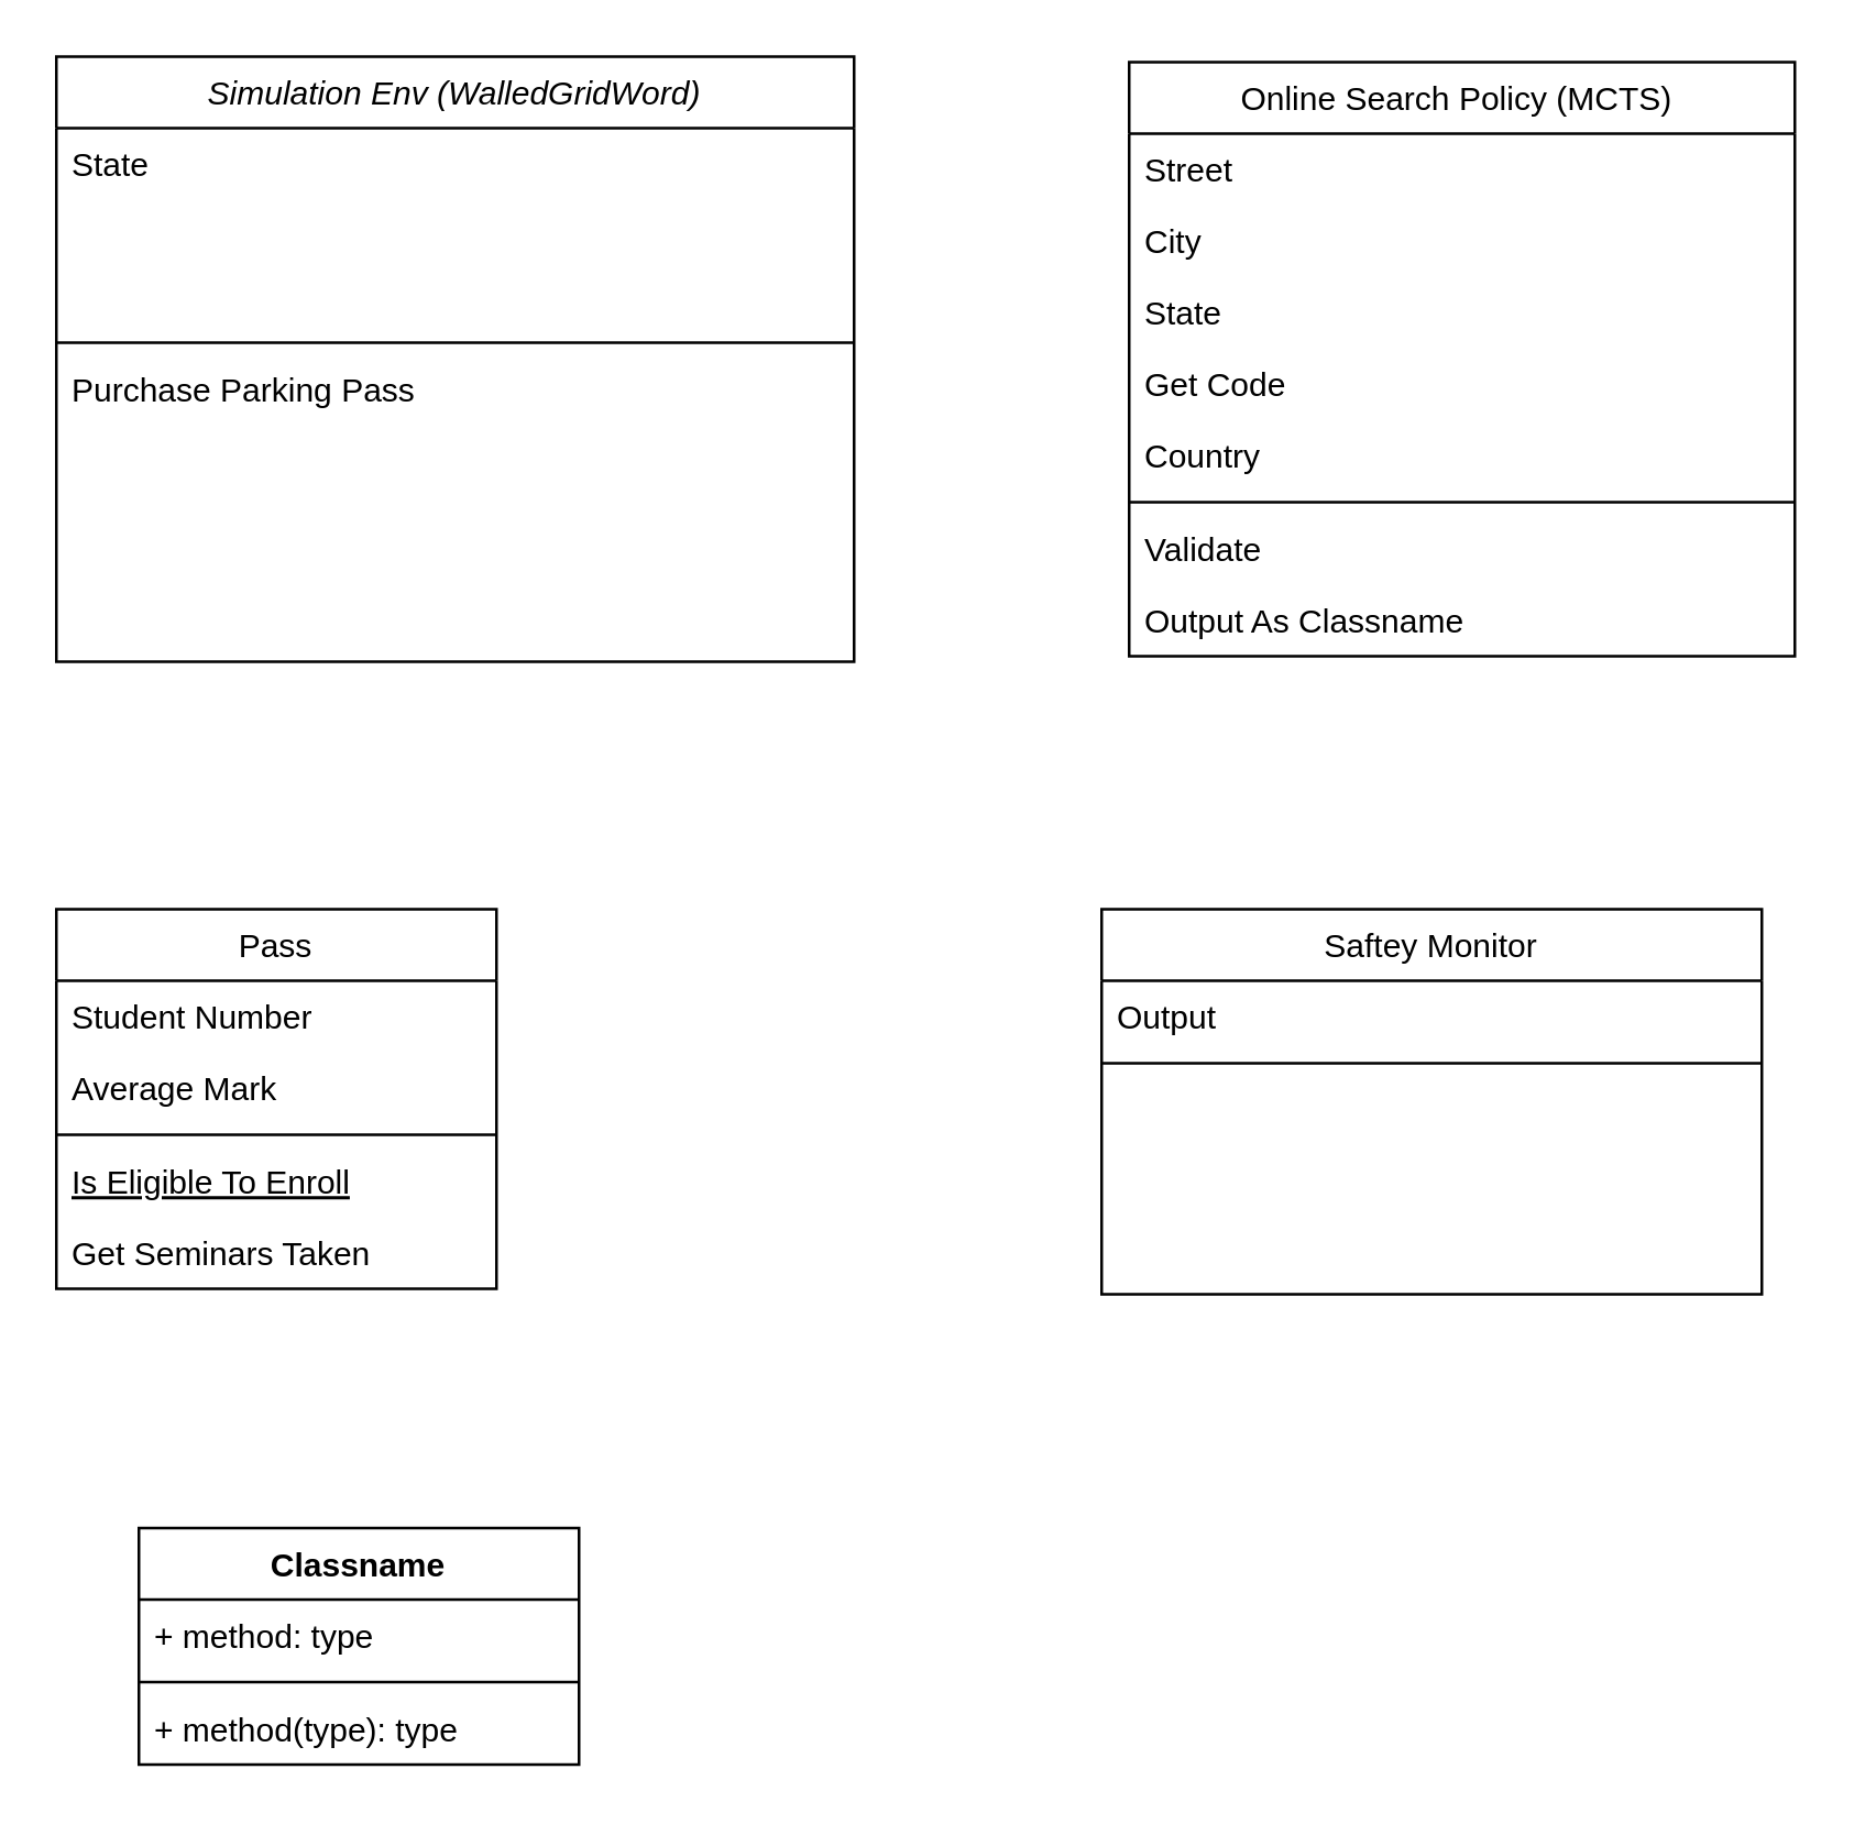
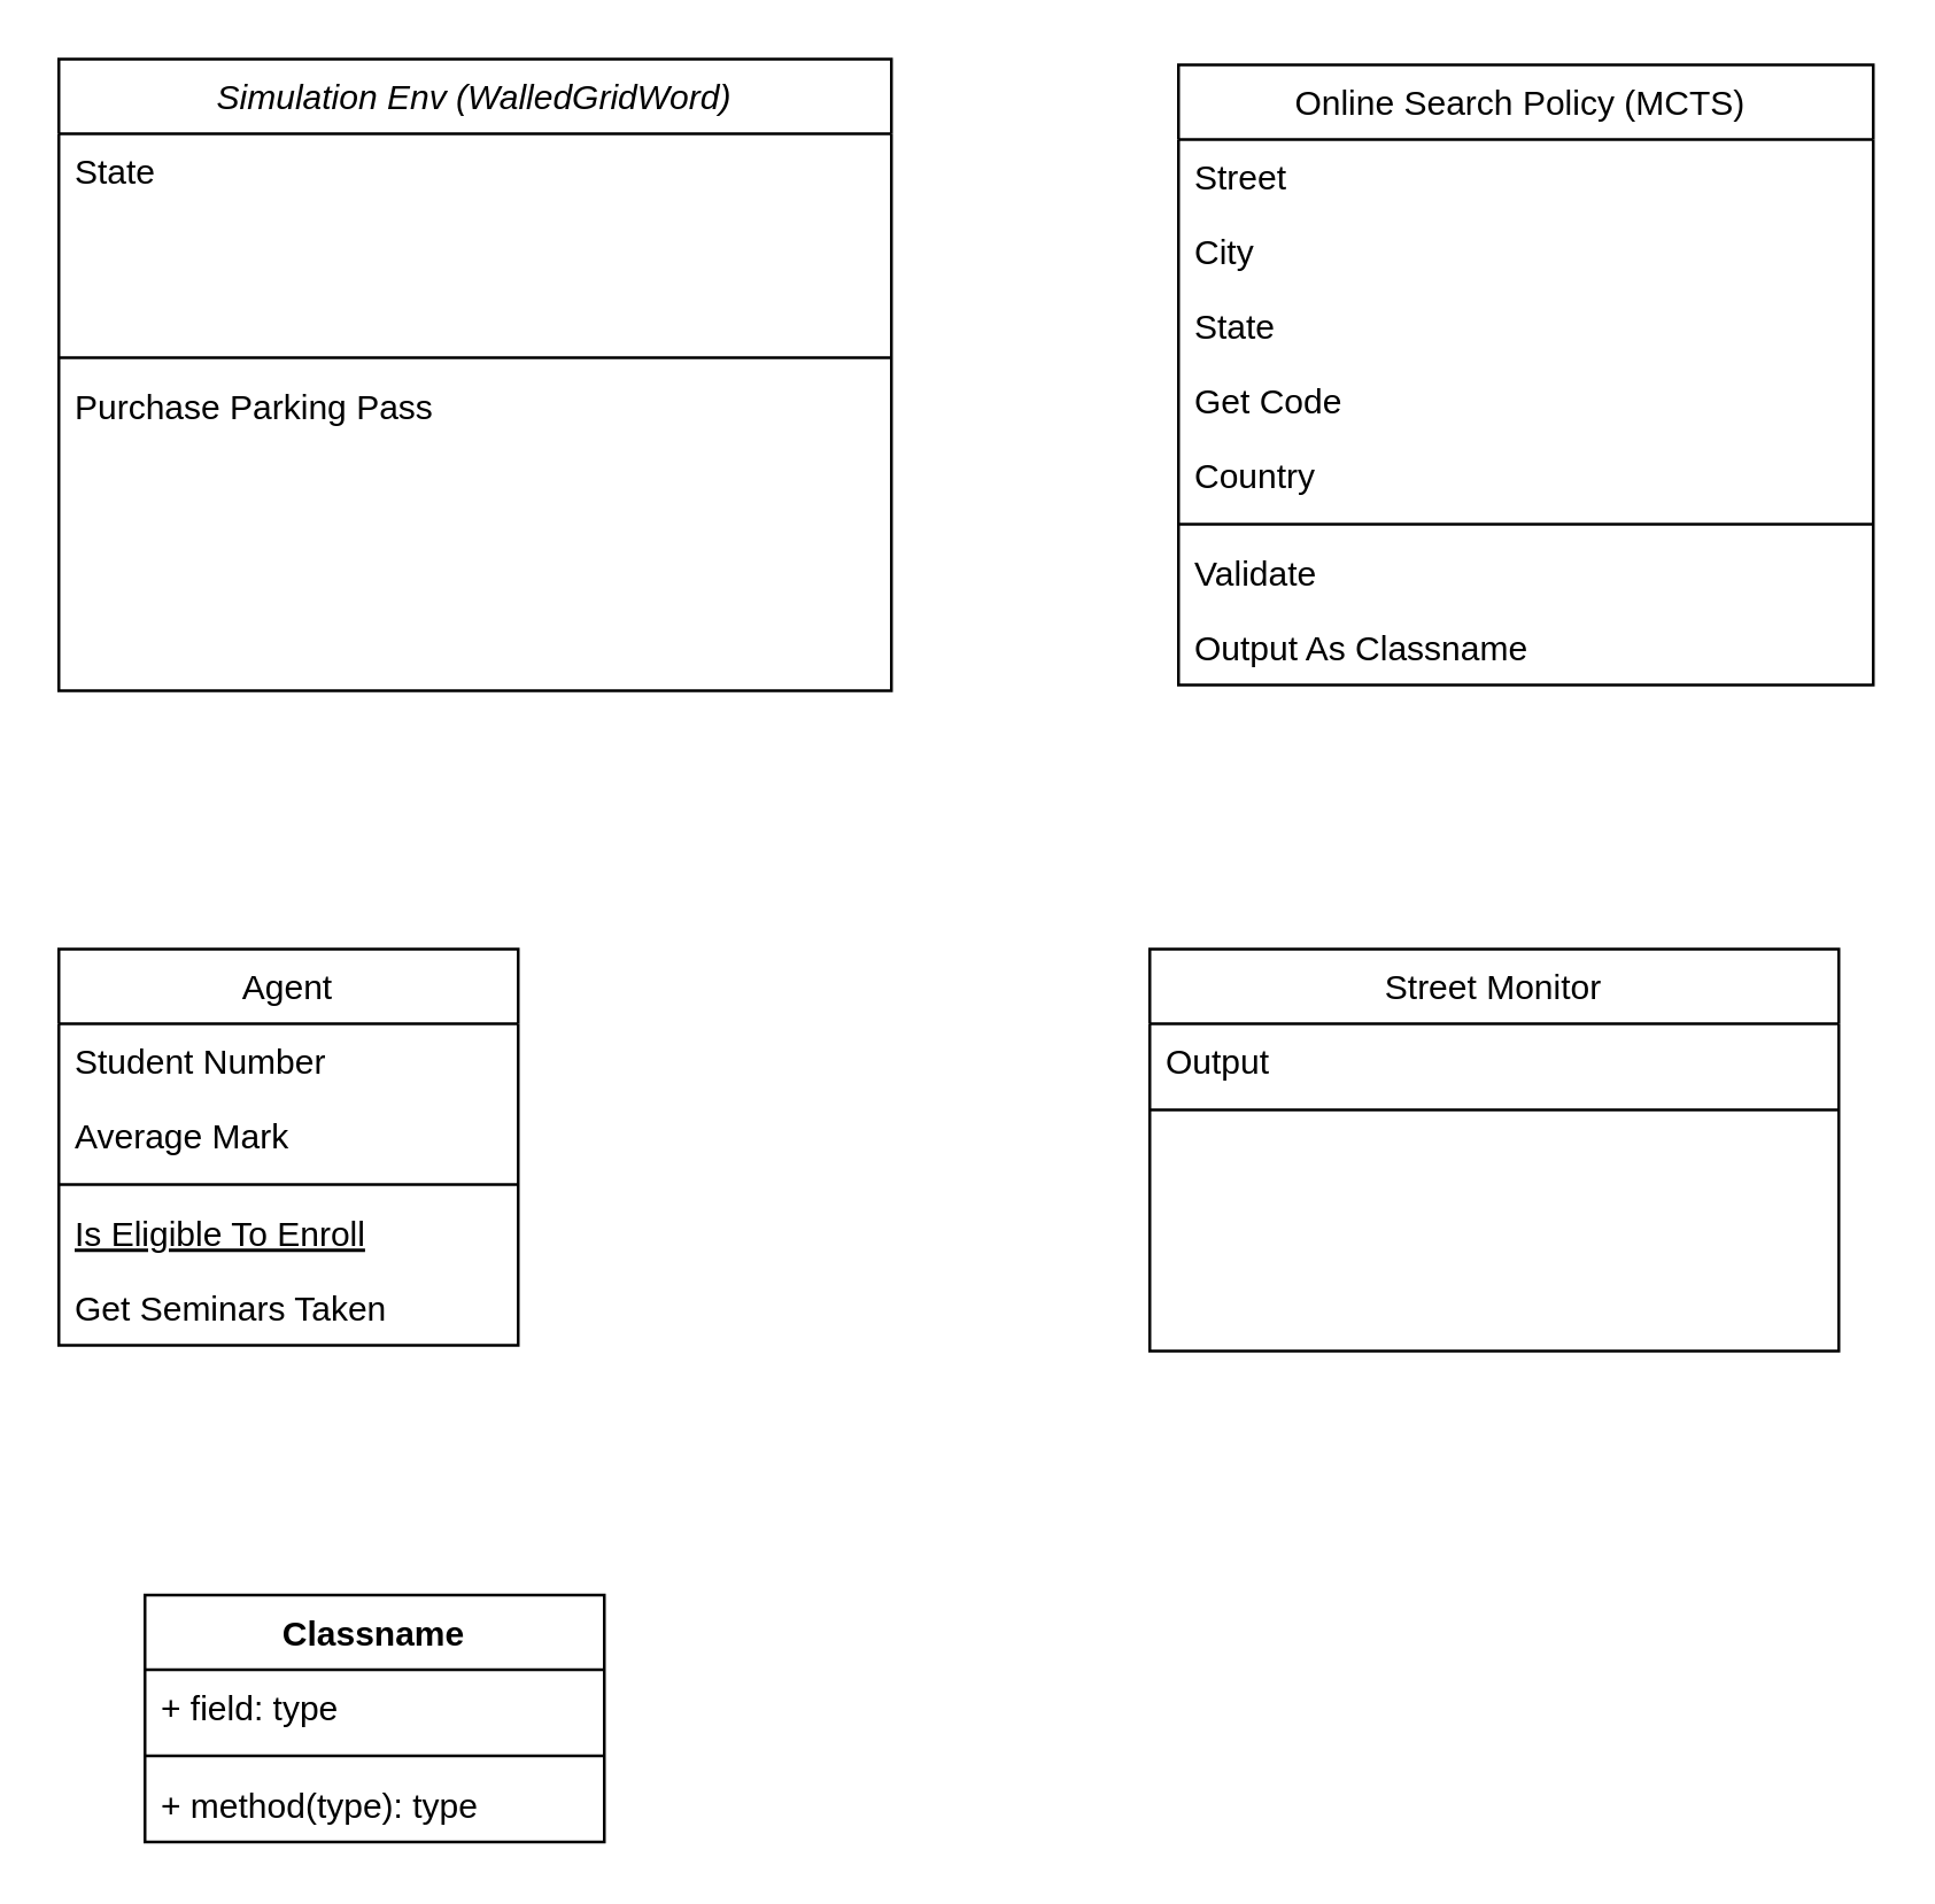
- <mxCell id="6" value="Pass" style="swimlane;fontStyle=0;align=center;verticalAlign=top;childLayout=stackLayout;horizontal=1;startSize=26;horizontalStack=0;resizeParent=1;resizeLast=0;collapsible=1;marginBottom=0;rounded=0;shadow=0;strokeWidth=1;" parent="1" vertex="1"><mxGeometry x="20" y="330" width="160" height="138" as="geometry"><mxRectangle x="130" y="380" width="160" height="26" as="alternateBounds" /></mxGeometry></mxCell>
+ <mxCell id="6" value="Agent" style="swimlane;fontStyle=0;align=center;verticalAlign=top;childLayout=stackLayout;horizontal=1;startSize=26;horizontalStack=0;resizeParent=1;resizeLast=0;collapsible=1;marginBottom=0;rounded=0;shadow=0;strokeWidth=1;" parent="1" vertex="1"><mxGeometry x="20" y="330" width="160" height="138" as="geometry"><mxRectangle x="130" y="380" width="160" height="26" as="alternateBounds" /></mxGeometry></mxCell>
- <mxCell id="12" value="Saftey Monitor" style="swimlane;fontStyle=0;align=center;verticalAlign=top;childLayout=stackLayout;horizontal=1;startSize=26;horizontalStack=0;resizeParent=1;resizeLast=0;collapsible=1;marginBottom=0;rounded=0;shadow=0;strokeWidth=1;" parent="1" vertex="1"><mxGeometry x="400" y="330" width="240" height="140" as="geometry"><mxRectangle x="340" y="380" width="170" height="26" as="alternateBounds" /></mxGeometry></mxCell>
+ <mxCell id="12" value="Street Monitor" style="swimlane;fontStyle=0;align=center;verticalAlign=top;childLayout=stackLayout;horizontal=1;startSize=26;horizontalStack=0;resizeParent=1;resizeLast=0;collapsible=1;marginBottom=0;rounded=0;shadow=0;strokeWidth=1;" parent="1" vertex="1"><mxGeometry x="400" y="330" width="240" height="140" as="geometry"><mxRectangle x="340" y="380" width="170" height="26" as="alternateBounds" /></mxGeometry></mxCell>
- <mxCell id="25" value="+ method: type" style="text;strokeColor=none;fillColor=none;align=left;verticalAlign=top;spacingLeft=4;spacingRight=4;overflow=hidden;rotatable=0;points=[[0,0.5],[1,0.5]];portConstraint=eastwest;whiteSpace=wrap;html=1;" parent="24" vertex="1"><mxGeometry y="26" width="160" height="26" as="geometry" /></mxCell>
+ <mxCell id="25" value="+ field: type" style="text;strokeColor=none;fillColor=none;align=left;verticalAlign=top;spacingLeft=4;spacingRight=4;overflow=hidden;rotatable=0;points=[[0,0.5],[1,0.5]];portConstraint=eastwest;whiteSpace=wrap;html=1;" parent="24" vertex="1"><mxGeometry y="26" width="160" height="26" as="geometry" /></mxCell>
